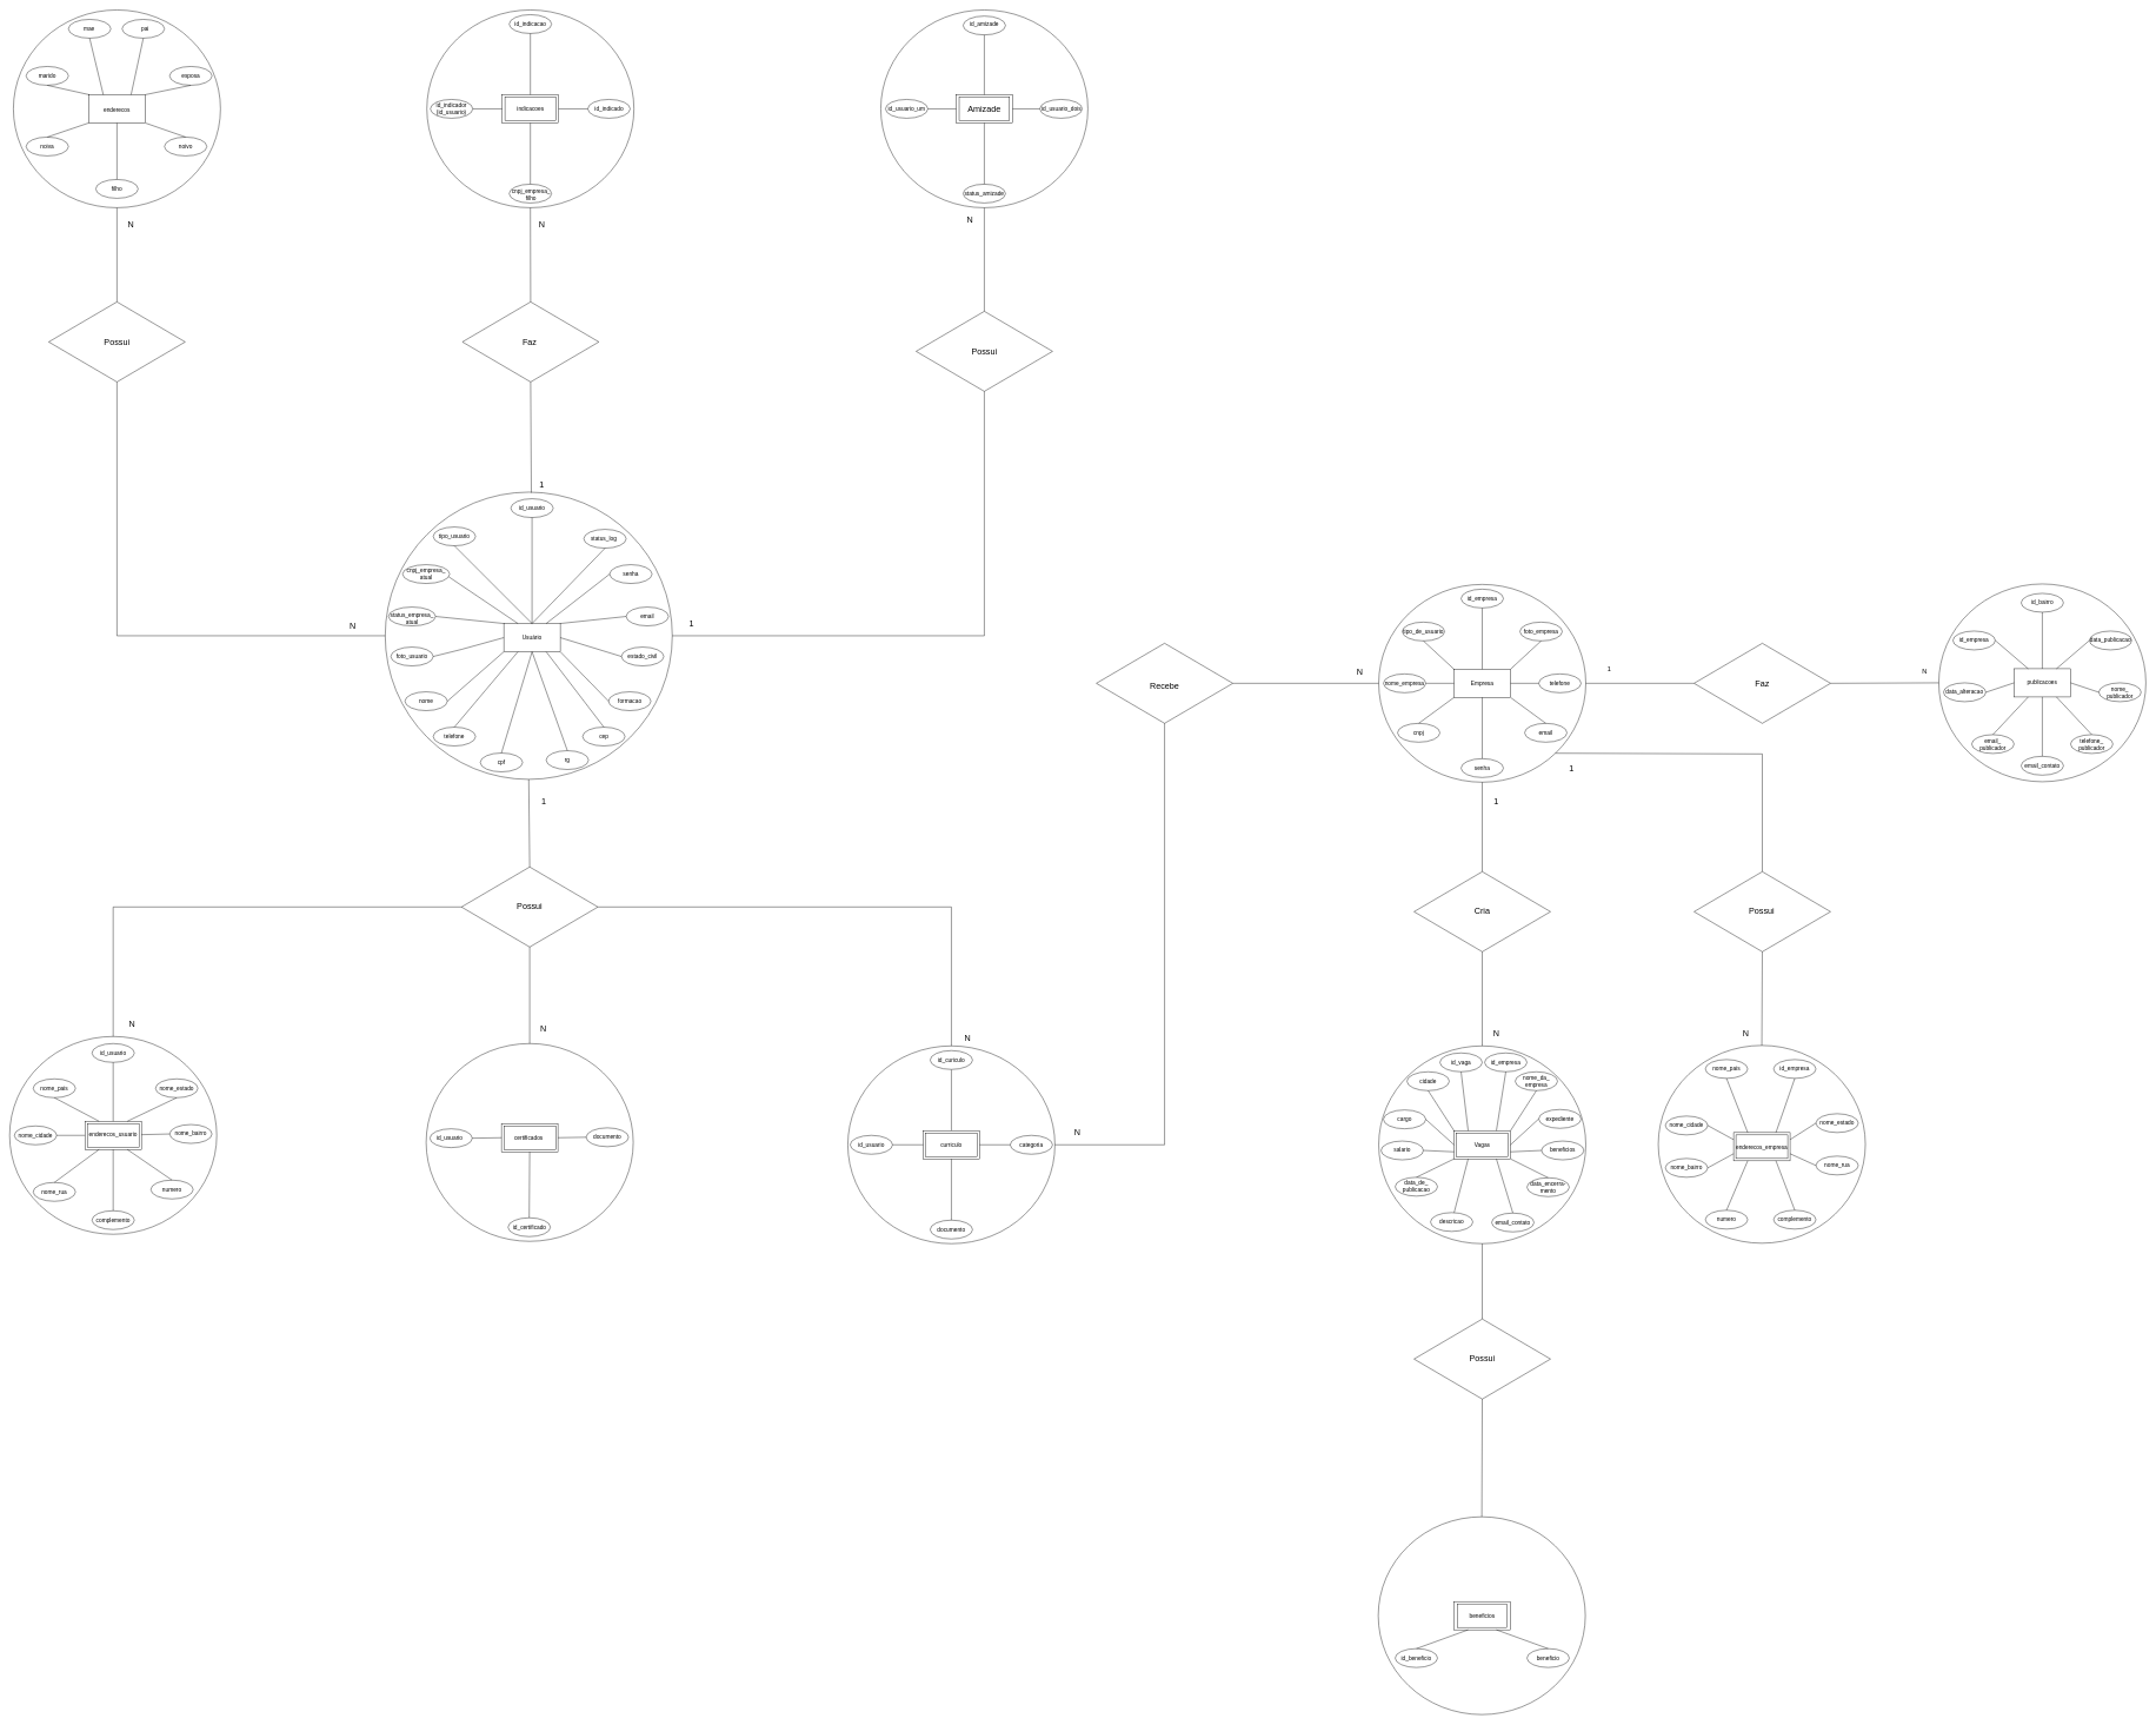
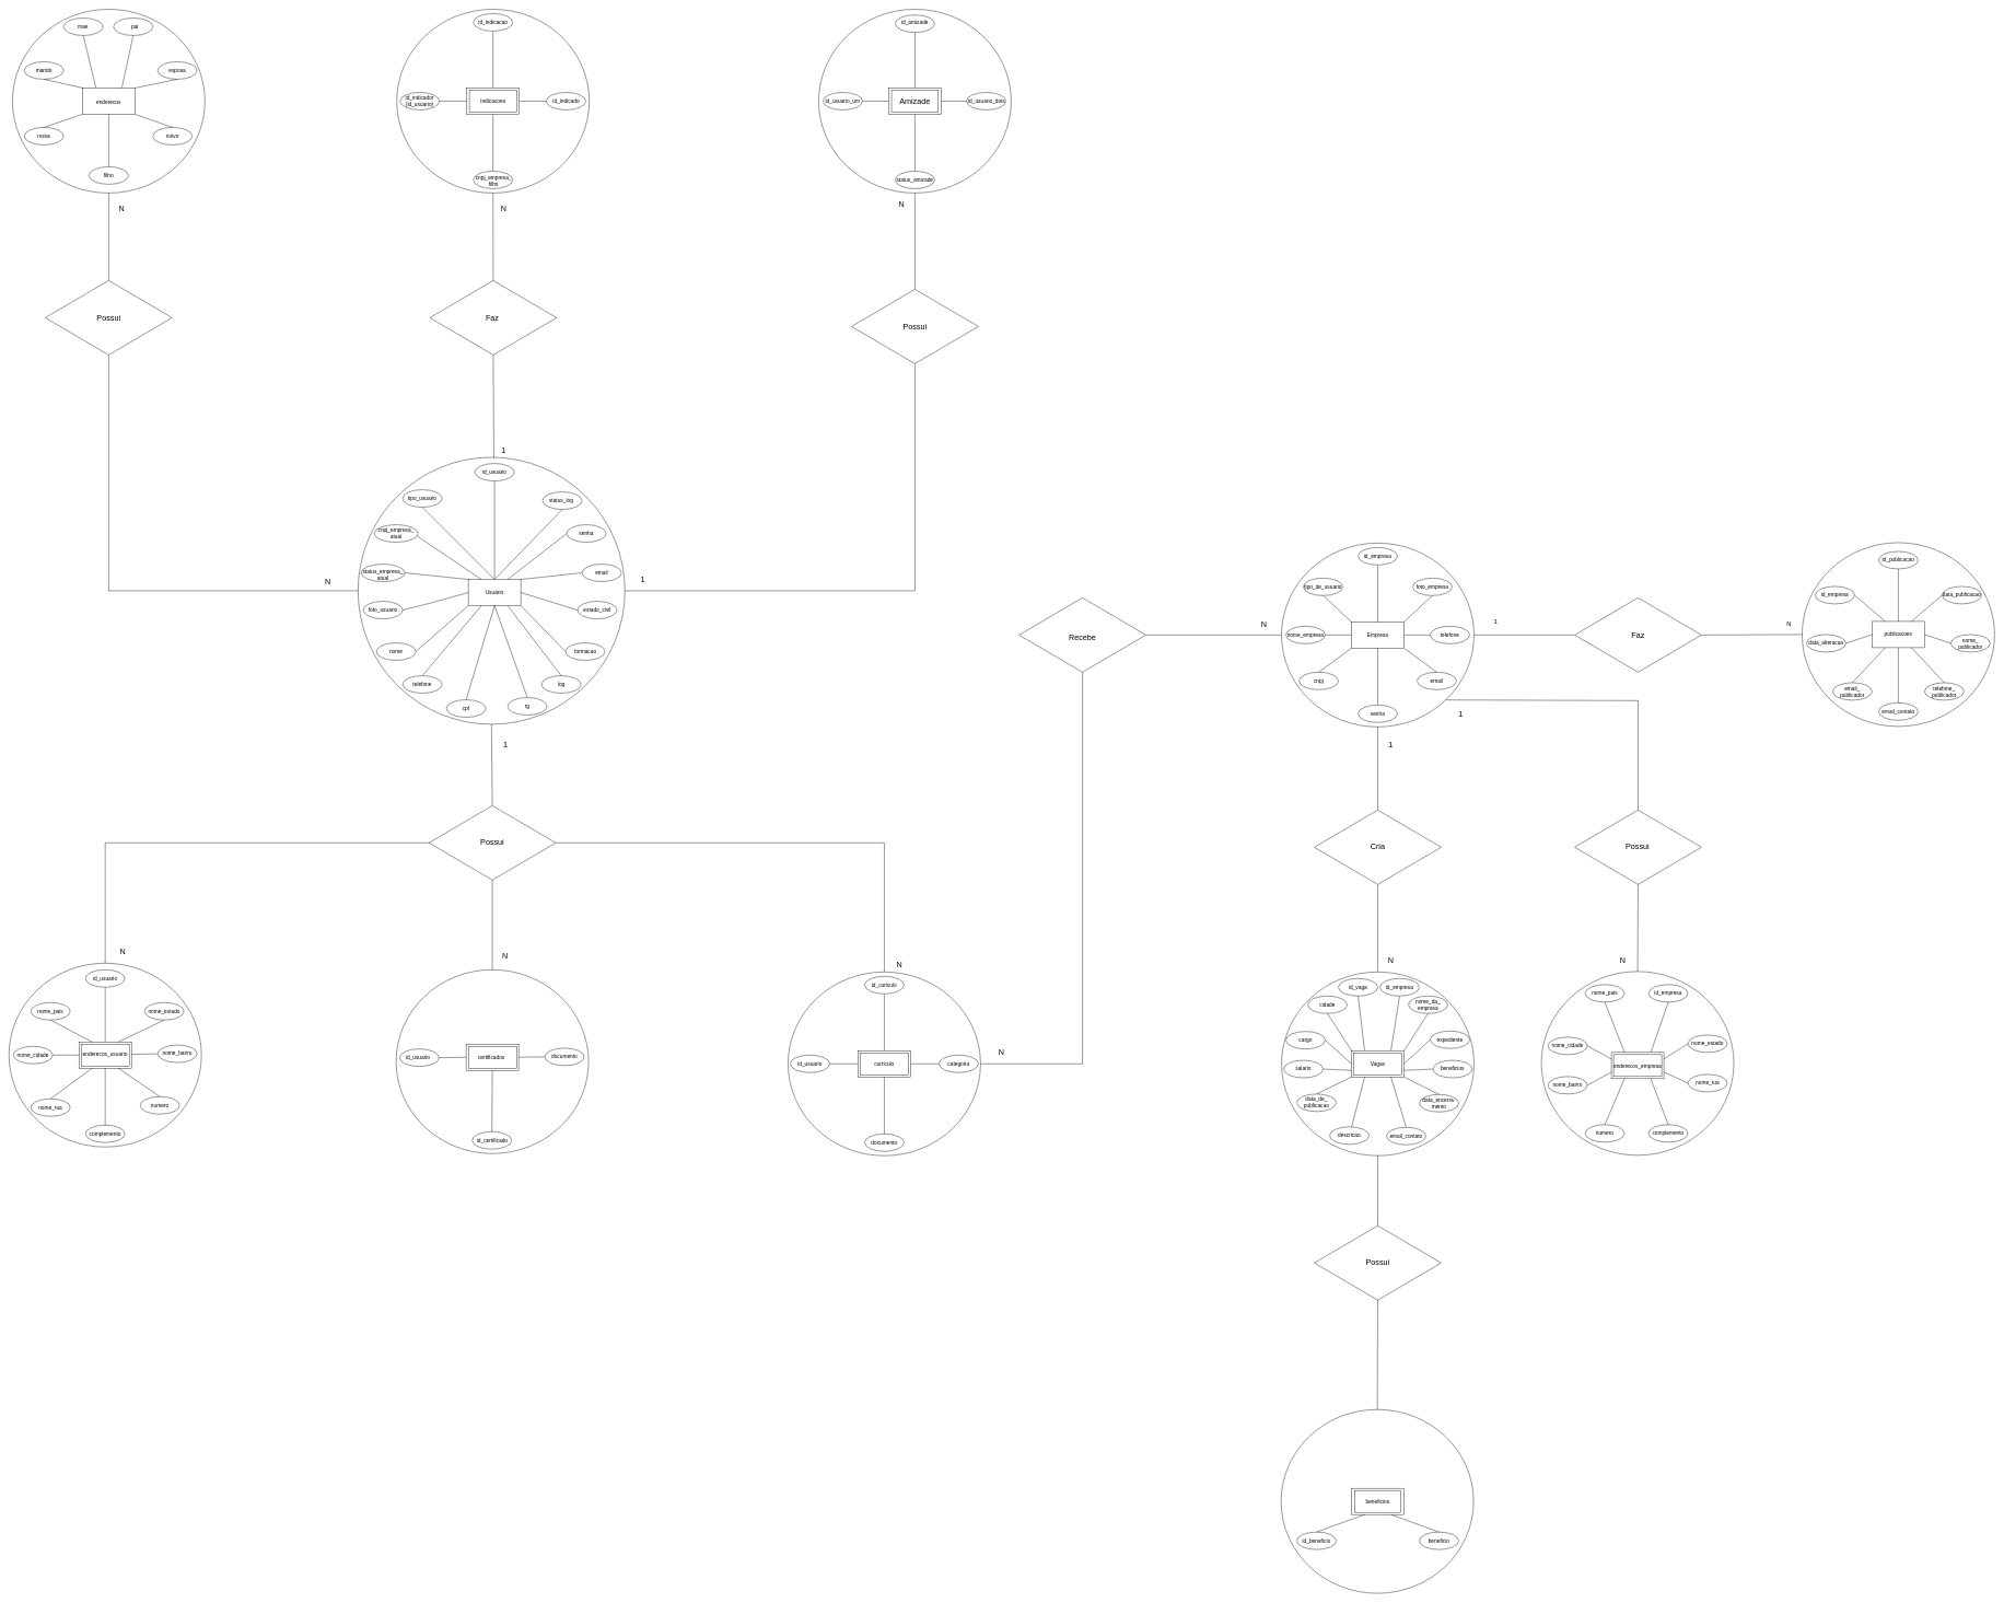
- <mxCell id="120" value="id_bairro" style="text;html=1;strokeColor=none;fillColor=none;align=center;verticalAlign=middle;whiteSpace=wrap;rounded=0;" parent="1" vertex="1"><mxGeometry x="4309" y="1264" width="60" height="30" as="geometry" /></mxCell>
+ <mxCell id="120" value="id_publicacao" style="text;html=1;strokeColor=none;fillColor=none;align=center;verticalAlign=middle;whiteSpace=wrap;rounded=0;" parent="1" vertex="1"><mxGeometry x="4309" y="1264" width="60" height="30" as="geometry" /></mxCell>
- <mxCell id="32" value="cep" style="text;html=1;strokeColor=none;fillColor=none;align=center;verticalAlign=middle;whiteSpace=wrap;rounded=0;" parent="1" vertex="1"><mxGeometry x="1252.5" y="1548" width="60" height="30" as="geometry" /></mxCell>
+ <mxCell id="32" value="log" style="text;html=1;strokeColor=none;fillColor=none;align=center;verticalAlign=middle;whiteSpace=wrap;rounded=0;" parent="1" vertex="1"><mxGeometry x="1252.5" y="1548" width="60" height="30" as="geometry" /></mxCell>
